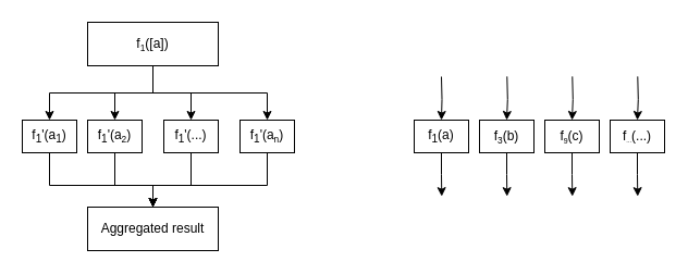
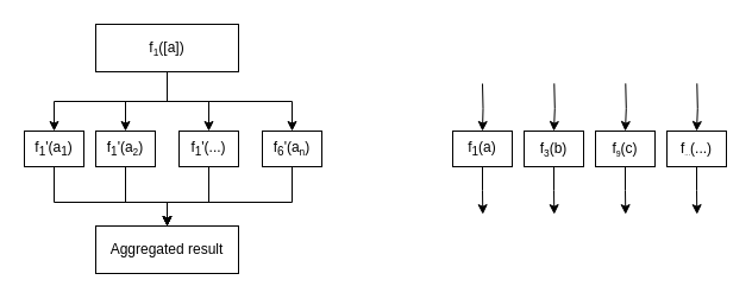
- <mxCell id="15" value="f&lt;sub style=&quot;font-size: 10px&quot;&gt;1&lt;/sub&gt;'(a&lt;span style=&quot;font-size: 10px&quot;&gt;&lt;sub&gt;n&lt;/sub&gt;&lt;/span&gt;)" style="rounded=0;whiteSpace=wrap;html=1;" vertex="1" parent="1"><mxGeometry x="220" y="110" width="50" height="30" as="geometry" /></mxCell>
+ <mxCell id="15" value="f&lt;sub style=&quot;font-size: 10px&quot;&gt;6&lt;/sub&gt;'(a&lt;span style=&quot;font-size: 10px&quot;&gt;&lt;sub&gt;n&lt;/sub&gt;&lt;/span&gt;)" style="rounded=0;whiteSpace=wrap;html=1;" vertex="1" parent="1"><mxGeometry x="220" y="110" width="50" height="30" as="geometry" /></mxCell>
